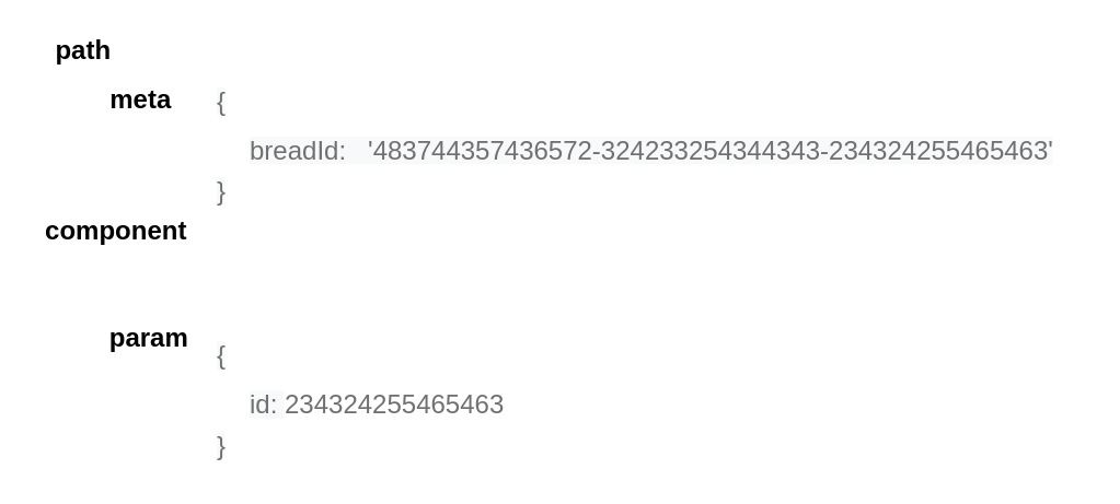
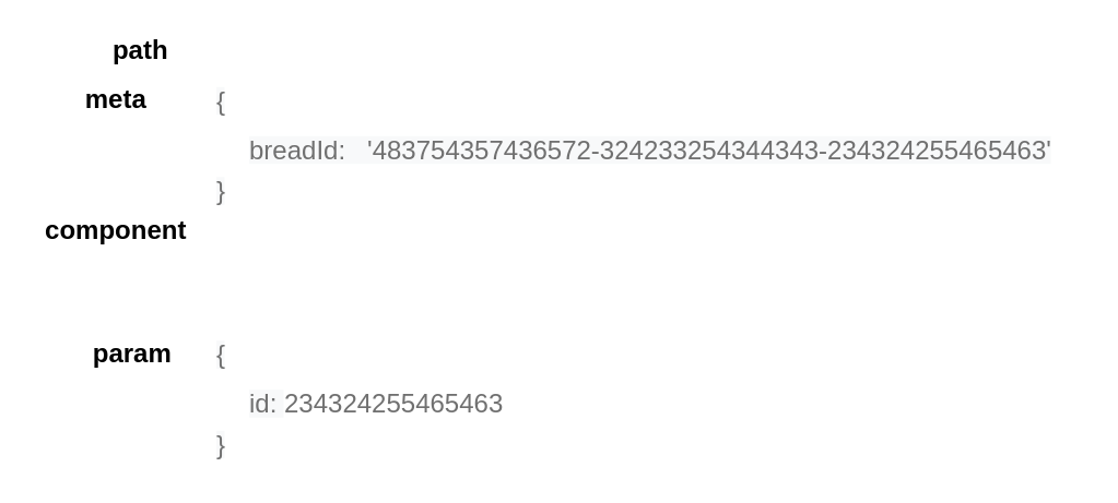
- <mxCell id="2" value="&lt;font&gt;path&lt;/font&gt;" style="text;html=1;resizable=0;autosize=1;align=center;verticalAlign=middle;points=[];fillColor=none;strokeColor=none;rounded=0;fontSize=16;fontStyle=1;" vertex="1" parent="1"><mxGeometry x="25" y="20" width="50" height="20" as="geometry" /></mxCell>
+ <mxCell id="2" value="&lt;font&gt;path&lt;/font&gt;" style="text;html=1;resizable=0;autosize=1;align=center;verticalAlign=middle;points=[];fillColor=none;strokeColor=none;rounded=0;fontSize=16;fontStyle=1;" vertex="1" parent="1"><mxGeometry x="60" y="20" width="50" height="20" as="geometry" /></mxCell>
- <mxCell id="3" value="&lt;font&gt;meta&lt;/font&gt;" style="text;html=1;resizable=0;autosize=1;align=center;verticalAlign=middle;points=[];fillColor=none;strokeColor=none;rounded=0;fontSize=16;fontStyle=1;" vertex="1" parent="1"><mxGeometry x="60" y="50" width="50" height="20" as="geometry" /></mxCell>
+ <mxCell id="3" value="&lt;font&gt;meta&lt;/font&gt;" style="text;html=1;resizable=0;autosize=1;align=center;verticalAlign=middle;points=[];fillColor=none;strokeColor=none;rounded=0;fontSize=16;fontStyle=1;" vertex="1" parent="1"><mxGeometry x="45" y="50" width="50" height="20" as="geometry" /></mxCell>
- <mxCell id="5" value="&lt;span style=&quot;color: rgb(112, 112, 112); font-family: helvetica; font-size: 16px; font-style: normal; font-weight: 400; letter-spacing: normal; text-indent: 0px; text-transform: none; word-spacing: 0px; background-color: rgb(248, 249, 250); display: inline; float: none;&quot;&gt;breadId:&amp;nbsp; &amp;nbsp;'483744357436572-324233254344343-234324255465463'&lt;/span&gt;" style="text;whiteSpace=wrap;html=1;fontSize=16;fontColor=#000000;align=left;" vertex="1" parent="1"><mxGeometry x="150" y="75" width="510" height="30" as="geometry" /></mxCell>
+ <mxCell id="5" value="&lt;span style=&quot;color: rgb(112, 112, 112); font-family: helvetica; font-size: 16px; font-style: normal; font-weight: 400; letter-spacing: normal; text-indent: 0px; text-transform: none; word-spacing: 0px; background-color: rgb(248, 249, 250); display: inline; float: none;&quot;&gt;breadId:&amp;nbsp; &amp;nbsp;'483754357436572-324233254344343-234324255465463'&lt;/span&gt;" style="text;whiteSpace=wrap;html=1;fontSize=16;fontColor=#000000;align=left;" vertex="1" parent="1"><mxGeometry x="150" y="75" width="510" height="30" as="geometry" /></mxCell>
- <mxCell id="8" value="&lt;font&gt;param&lt;/font&gt;" style="text;html=1;resizable=0;autosize=1;align=center;verticalAlign=middle;points=[];fillColor=none;strokeColor=none;rounded=0;fontSize=16;fontStyle=1;" vertex="1" parent="1"><mxGeometry x="60" y="195" width="60" height="20" as="geometry" /></mxCell>
+ <mxCell id="8" value="&lt;font&gt;param&lt;/font&gt;" style="text;html=1;resizable=0;autosize=1;align=center;verticalAlign=middle;points=[];fillColor=none;strokeColor=none;rounded=0;fontSize=16;fontStyle=1;" vertex="1" parent="1"><mxGeometry x="50" y="205" width="60" height="20" as="geometry" /></mxCell>
